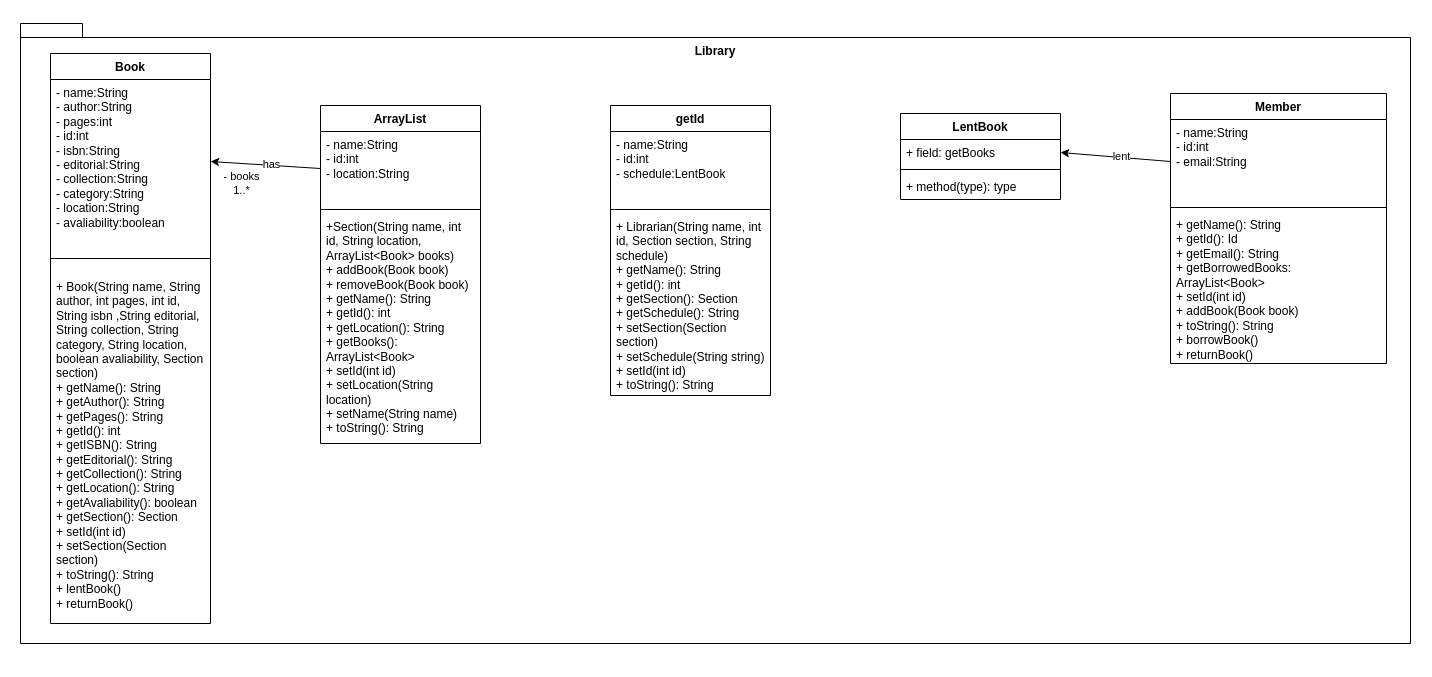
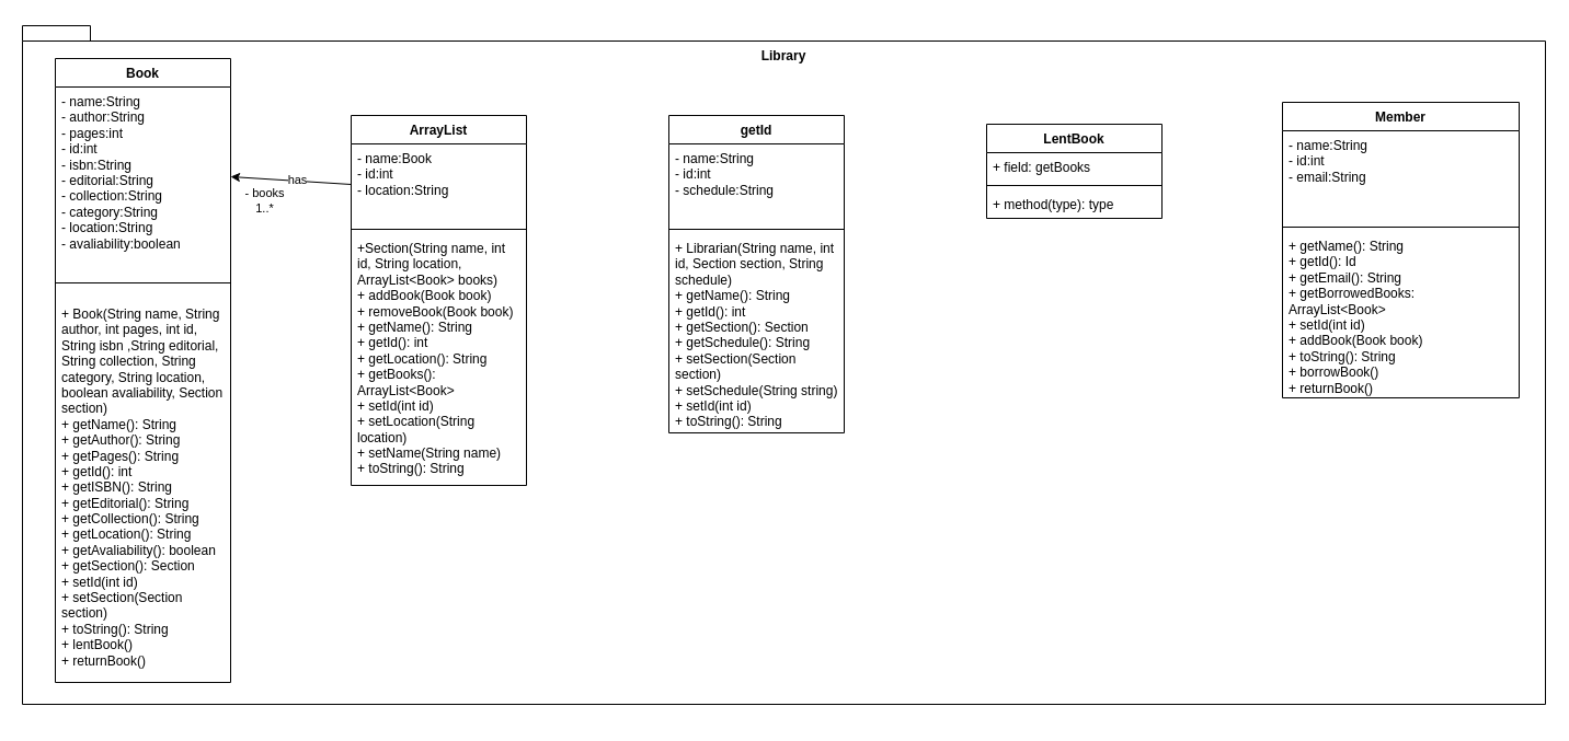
- <mxCell id="22" style="edgeStyle=none;html=1;exitX=0;exitY=0.5;exitDx=0;exitDy=0;entryX=1;entryY=0.5;entryDx=0;entryDy=0;endArrow=classic;endFill=1;" parent="1" source="8" target="25" edge="1"><mxGeometry relative="1" as="geometry" /></mxCell>
- <mxCell id="23" value="lent" style="edgeLabel;html=1;align=center;verticalAlign=middle;resizable=0;points=[];" parent="22" vertex="1" connectable="0"><mxGeometry x="-0.255" y="-1" relative="1" as="geometry"><mxPoint x="-9" y="-1" as="offset" /></mxGeometry></mxCell>
- <mxCell id="16" value="&lt;div&gt;- name:String&lt;/div&gt;&lt;div&gt;- id:int&lt;/div&gt;&lt;div&gt;- location:String&lt;/div&gt;&lt;div&gt;&lt;br&gt;&lt;/div&gt;" style="text;strokeColor=none;fillColor=none;align=left;verticalAlign=top;spacingLeft=4;spacingRight=4;overflow=hidden;rotatable=0;points=[[0,0.5],[1,0.5]];portConstraint=eastwest;whiteSpace=wrap;html=1;" parent="15" vertex="1"><mxGeometry y="26" width="160" height="74" as="geometry" /></mxCell>
+ <mxCell id="16" value="&lt;div&gt;- name:Book&lt;/div&gt;&lt;div&gt;- id:int&lt;/div&gt;&lt;div&gt;- location:String&lt;/div&gt;&lt;div&gt;&lt;br&gt;&lt;/div&gt;" style="text;strokeColor=none;fillColor=none;align=left;verticalAlign=top;spacingLeft=4;spacingRight=4;overflow=hidden;rotatable=0;points=[[0,0.5],[1,0.5]];portConstraint=eastwest;whiteSpace=wrap;html=1;" parent="15" vertex="1"><mxGeometry y="26" width="160" height="74" as="geometry" /></mxCell>
- <mxCell id="12" value="&lt;div&gt;- name:String&lt;/div&gt;&lt;div&gt;- id:int&lt;/div&gt;&lt;div&gt;- schedule:LentBook&lt;/div&gt;" style="text;strokeColor=none;fillColor=none;align=left;verticalAlign=top;spacingLeft=4;spacingRight=4;overflow=hidden;rotatable=0;points=[[0,0.5],[1,0.5]];portConstraint=eastwest;whiteSpace=wrap;html=1;" parent="11" vertex="1"><mxGeometry y="26" width="160" height="74" as="geometry" /></mxCell>
+ <mxCell id="12" value="&lt;div&gt;- name:String&lt;/div&gt;&lt;div&gt;- id:int&lt;/div&gt;&lt;div&gt;- schedule:String&lt;/div&gt;" style="text;strokeColor=none;fillColor=none;align=left;verticalAlign=top;spacingLeft=4;spacingRight=4;overflow=hidden;rotatable=0;points=[[0,0.5],[1,0.5]];portConstraint=eastwest;whiteSpace=wrap;html=1;" parent="11" vertex="1"><mxGeometry y="26" width="160" height="74" as="geometry" /></mxCell>
